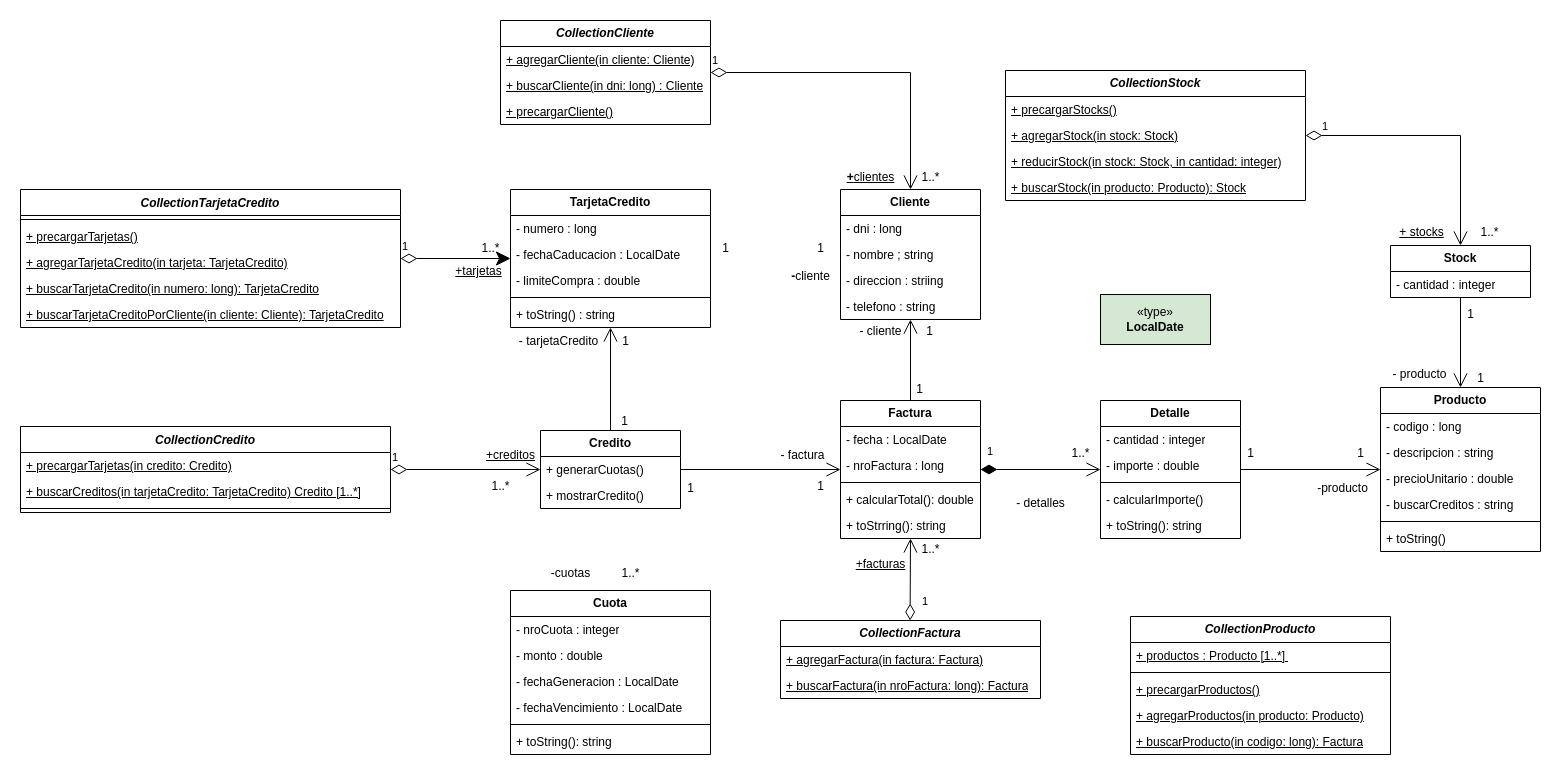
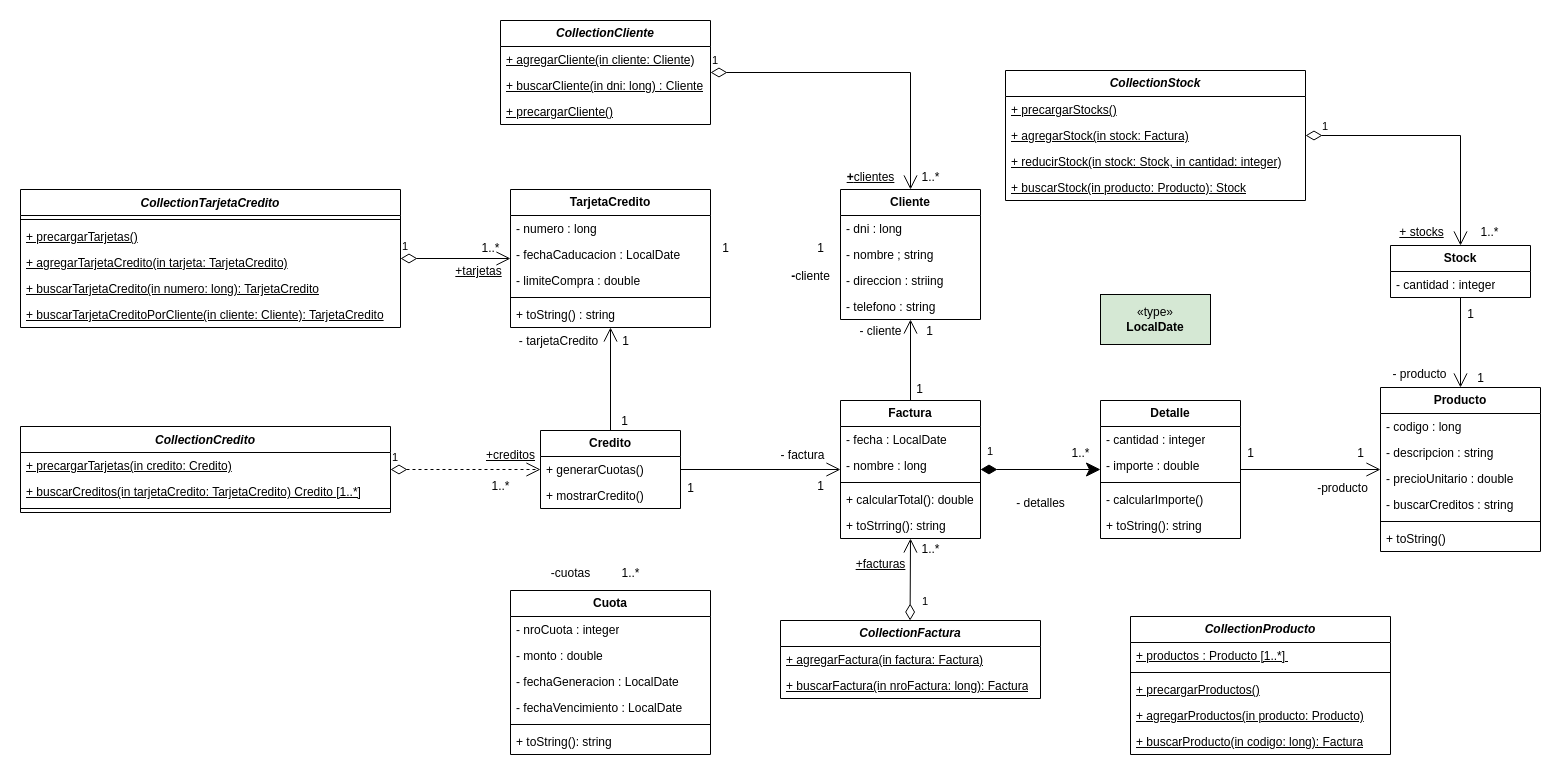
- <mxCell id="57" value="&lt;u&gt;+ agregarStock(in stock: Stock)&lt;/u&gt;" style="text;strokeColor=none;fillColor=none;align=left;verticalAlign=top;spacingLeft=4;spacingRight=4;overflow=hidden;rotatable=0;points=[[0,0.5],[1,0.5]];portConstraint=eastwest;whiteSpace=wrap;html=1;" parent="55" vertex="1"><mxGeometry y="52" width="300" height="26" as="geometry" /></mxCell>
+ <mxCell id="57" value="&lt;u&gt;+ agregarStock(in stock: Factura)&lt;/u&gt;" style="text;strokeColor=none;fillColor=none;align=left;verticalAlign=top;spacingLeft=4;spacingRight=4;overflow=hidden;rotatable=0;points=[[0,0.5],[1,0.5]];portConstraint=eastwest;whiteSpace=wrap;html=1;" parent="55" vertex="1"><mxGeometry y="52" width="300" height="26" as="geometry" /></mxCell>
- <mxCell id="30" value="1" style="endArrow=classic;html=1;endSize=12;startArrow=diamondThin;startSize=14;startFill=0;edgeStyle=orthogonalEdgeStyle;align=left;verticalAlign=bottom;rounded=0;" parent="1" source="2" target="8" edge="1"><mxGeometry x="-1" y="3" relative="1" as="geometry"><mxPoint x="260" y="340" as="sourcePoint" /><mxPoint x="500" y="220" as="targetPoint" /></mxGeometry></mxCell>
+ <mxCell id="30" value="1" style="endArrow=open;html=1;endSize=12;startArrow=diamondThin;startSize=14;startFill=0;edgeStyle=orthogonalEdgeStyle;align=left;verticalAlign=bottom;rounded=0;" parent="1" source="2" target="8" edge="1"><mxGeometry x="-1" y="3" relative="1" as="geometry"><mxPoint x="260" y="340" as="sourcePoint" /><mxPoint x="500" y="220" as="targetPoint" /></mxGeometry></mxCell>
- <mxCell id="26" value="- nroFactura : long" style="text;strokeColor=none;fillColor=none;align=left;verticalAlign=top;spacingLeft=4;spacingRight=4;overflow=hidden;rotatable=0;points=[[0,0.5],[1,0.5]];portConstraint=eastwest;whiteSpace=wrap;html=1;" parent="24" vertex="1"><mxGeometry y="52" width="140" height="26" as="geometry" /></mxCell>
+ <mxCell id="26" value="- nombre : long" style="text;strokeColor=none;fillColor=none;align=left;verticalAlign=top;spacingLeft=4;spacingRight=4;overflow=hidden;rotatable=0;points=[[0,0.5],[1,0.5]];portConstraint=eastwest;whiteSpace=wrap;html=1;" parent="24" vertex="1"><mxGeometry y="52" width="140" height="26" as="geometry" /></mxCell>
- <mxCell id="83" value="1" style="endArrow=open;html=1;endSize=12;startArrow=diamondThin;startSize=14;startFill=0;edgeStyle=orthogonalEdgeStyle;align=left;verticalAlign=bottom;rounded=0;" parent="1" source="79" target="69" edge="1"><mxGeometry x="-1" y="3" relative="1" as="geometry"><mxPoint x="360" y="470" as="sourcePoint" /><mxPoint x="520" y="470" as="targetPoint" /></mxGeometry></mxCell>
+ <mxCell id="83" value="1" style="endArrow=open;html=1;endSize=12;startArrow=diamondThin;startSize=14;startFill=0;edgeStyle=orthogonalEdgeStyle;align=left;verticalAlign=bottom;rounded=0;dashed=1;" parent="1" source="79" target="69" edge="1"><mxGeometry x="-1" y="3" relative="1" as="geometry"><mxPoint x="360" y="470" as="sourcePoint" /><mxPoint x="520" y="470" as="targetPoint" /></mxGeometry></mxCell>
- <mxCell id="42" value="1" style="endArrow=open;html=1;endSize=12;startArrow=diamondThin;startSize=14;startFill=1;edgeStyle=orthogonalEdgeStyle;align=left;verticalAlign=bottom;rounded=0;" parent="1" source="24" target="36" edge="1"><mxGeometry x="-0.909" y="9" relative="1" as="geometry"><mxPoint x="1080" y="670" as="sourcePoint" /><mxPoint x="1240" y="670" as="targetPoint" /><mxPoint as="offset" /></mxGeometry></mxCell>
+ <mxCell id="42" value="1" style="endArrow=classic;html=1;endSize=12;startArrow=diamondThin;startSize=14;startFill=1;edgeStyle=orthogonalEdgeStyle;align=left;verticalAlign=bottom;rounded=0;" parent="1" source="24" target="36" edge="1"><mxGeometry x="-0.909" y="9" relative="1" as="geometry"><mxPoint x="1080" y="670" as="sourcePoint" /><mxPoint x="1240" y="670" as="targetPoint" /><mxPoint as="offset" /></mxGeometry></mxCell>
